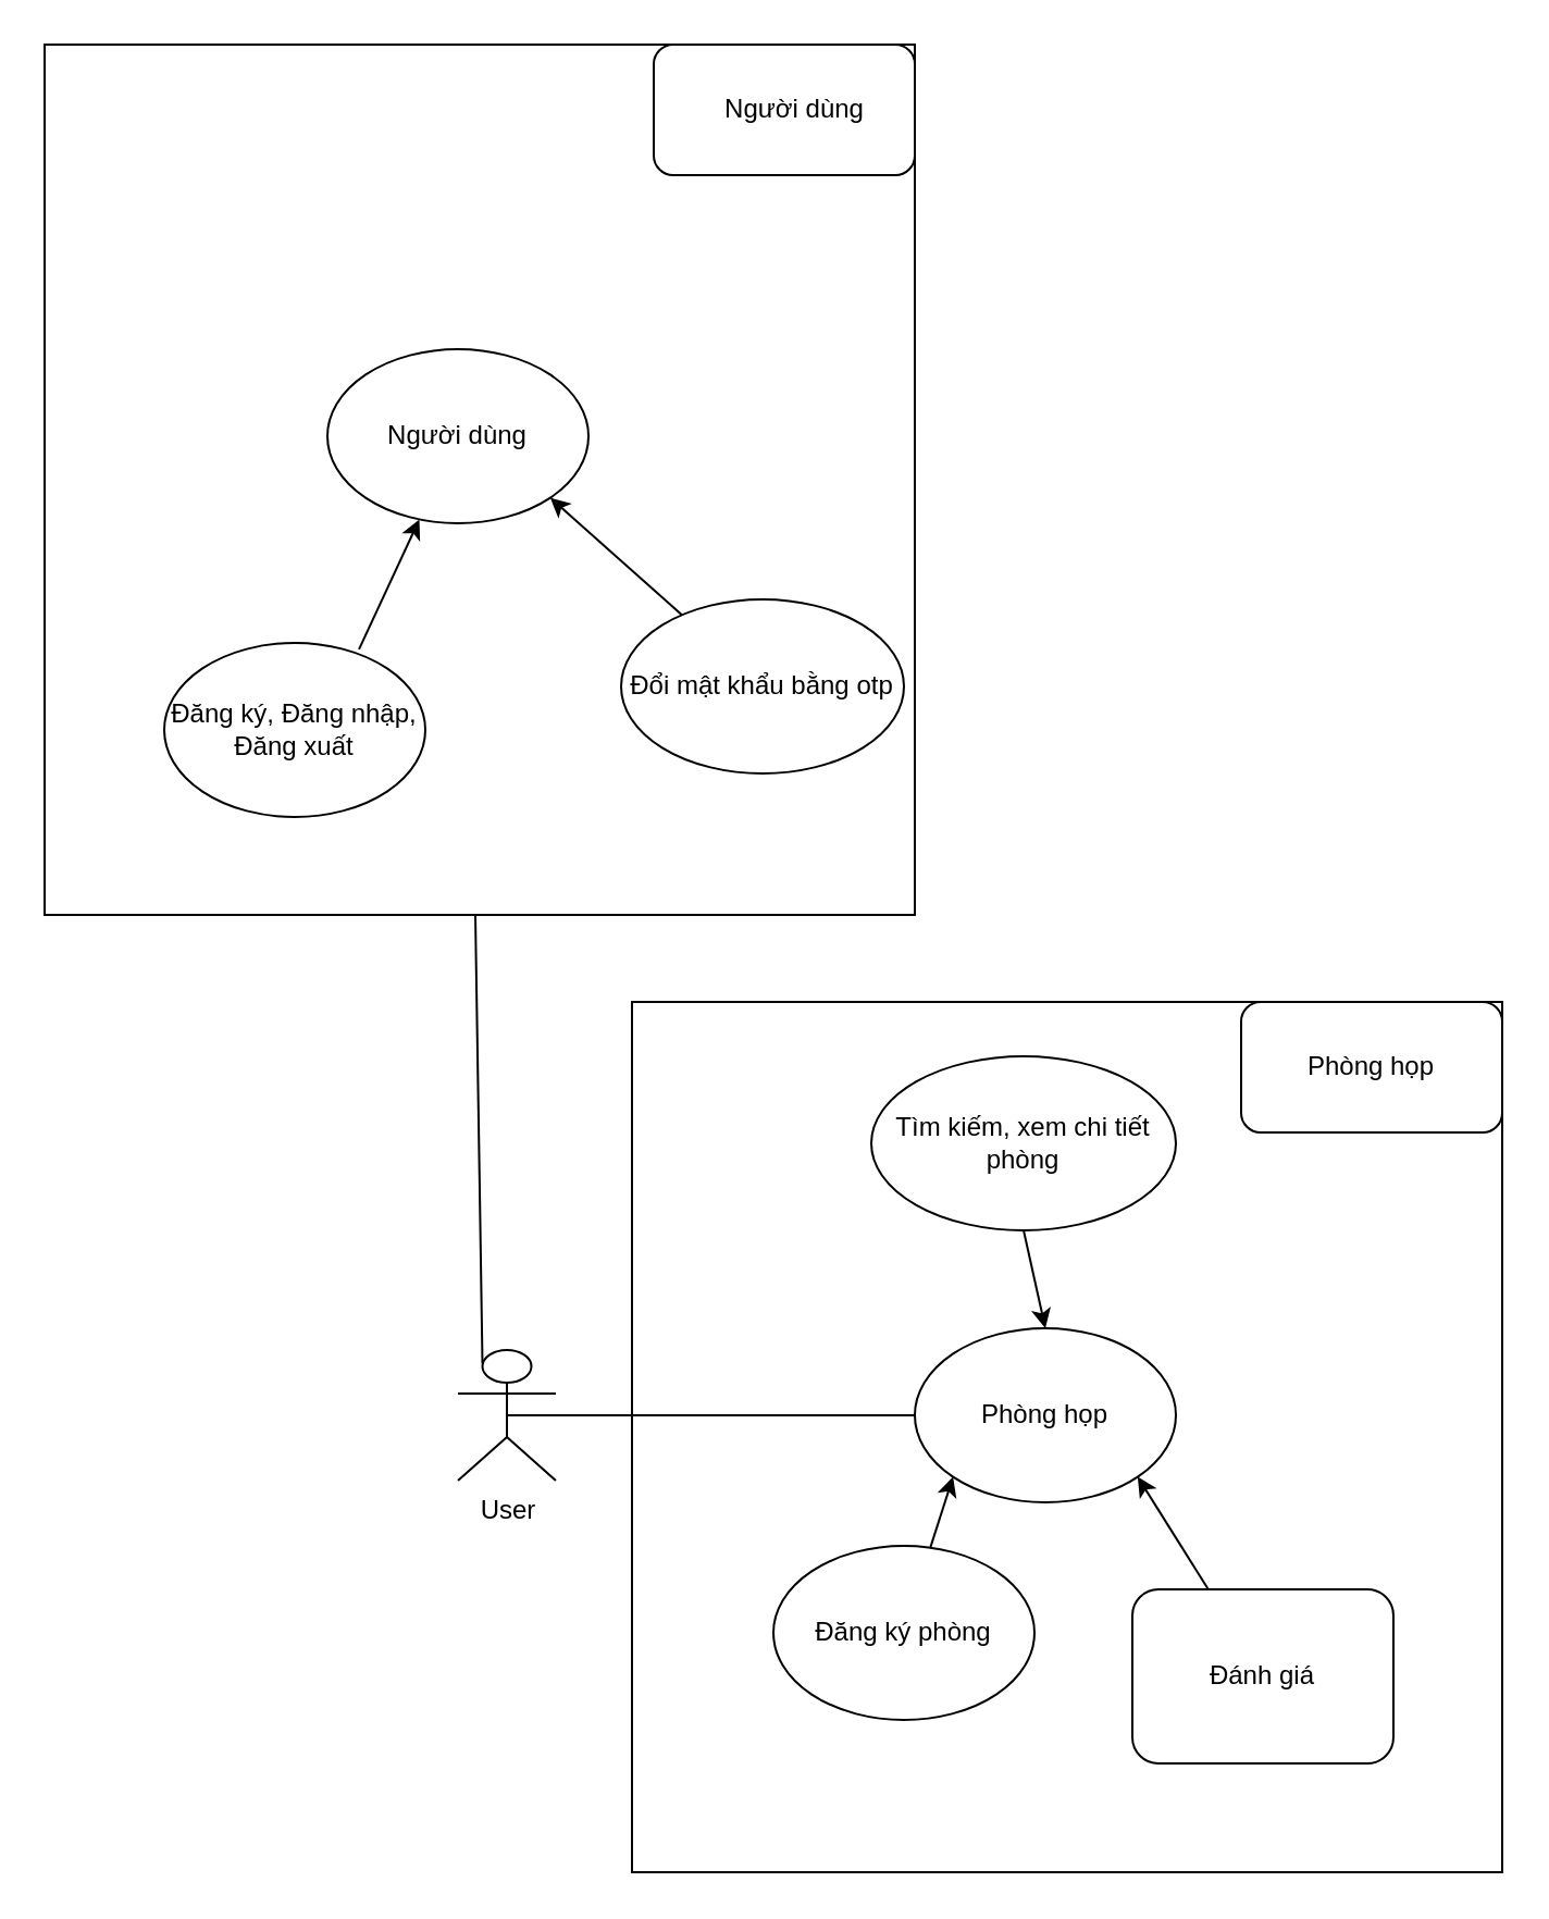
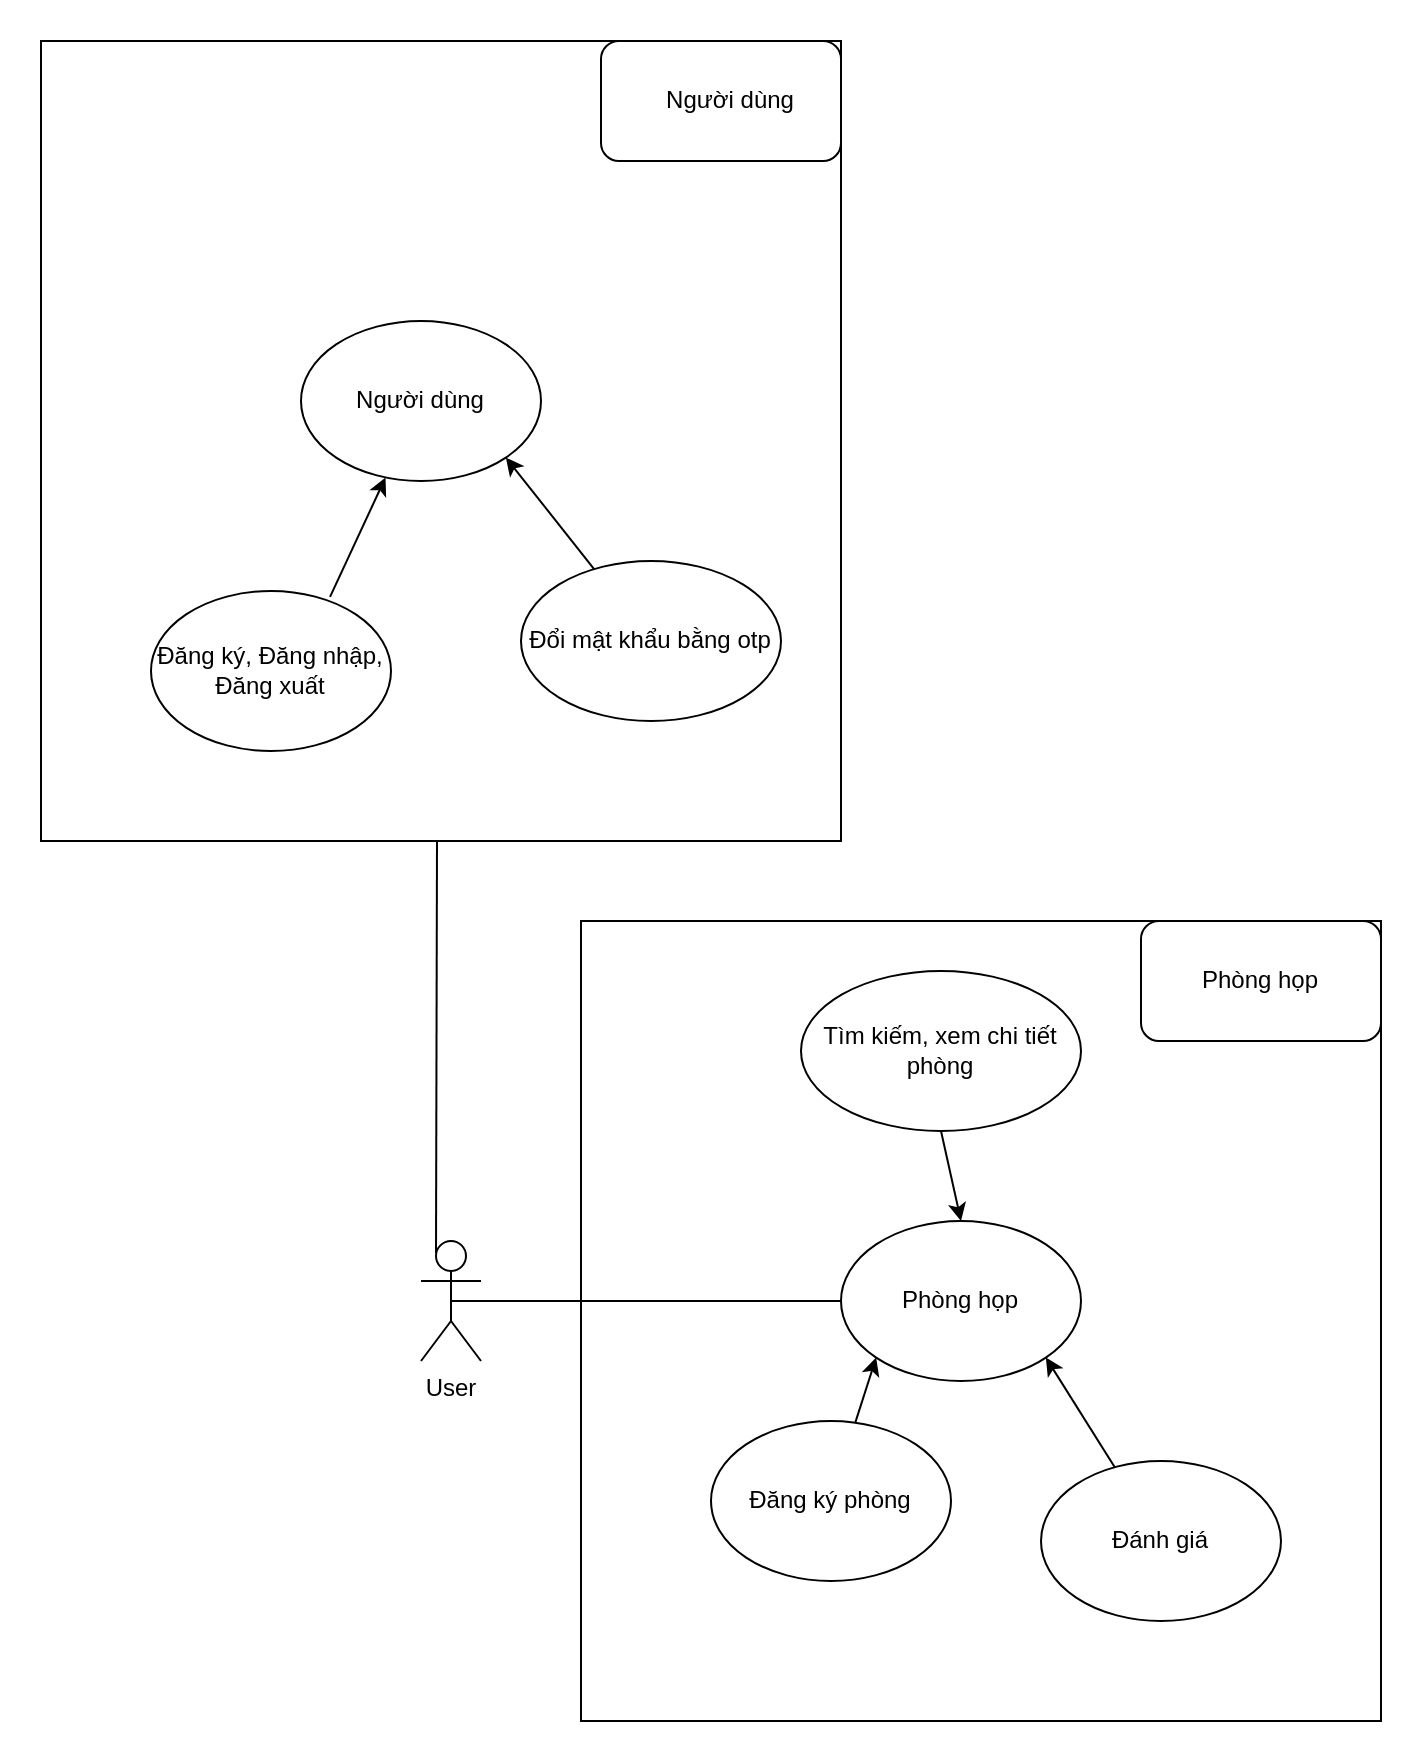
- <mxCell id="17" value="Đổi mật khẩu bằng otp" style="ellipse;whiteSpace=wrap;html=1;" vertex="1" parent="1"><mxGeometry x="285" y="275" width="130" height="80" as="geometry" /></mxCell>
+ <mxCell id="17" value="Đổi mật khẩu bằng otp" style="ellipse;whiteSpace=wrap;html=1;" vertex="1" parent="1"><mxGeometry x="260" y="280" width="130" height="80" as="geometry" /></mxCell>
- <mxCell id="3" value="User" style="shape=umlActor;verticalLabelPosition=bottom;verticalAlign=top;html=1;outlineConnect=0;" vertex="1" parent="1"><mxGeometry x="210" y="620" width="45" height="60" as="geometry" /></mxCell>
+ <mxCell id="3" value="User" style="shape=umlActor;verticalLabelPosition=bottom;verticalAlign=top;html=1;outlineConnect=0;" vertex="1" parent="1"><mxGeometry x="210" y="620" width="30" height="60" as="geometry" /></mxCell>
- <mxCell id="5" value="Đánh giá" style="whiteSpace=wrap;html=1;rounded=1;" vertex="1" parent="1"><mxGeometry x="520" y="730" width="120" height="80" as="geometry" /></mxCell>
+ <mxCell id="5" value="Đánh giá" style="ellipse;whiteSpace=wrap;html=1;" vertex="1" parent="1"><mxGeometry x="520" y="730" width="120" height="80" as="geometry" /></mxCell>
